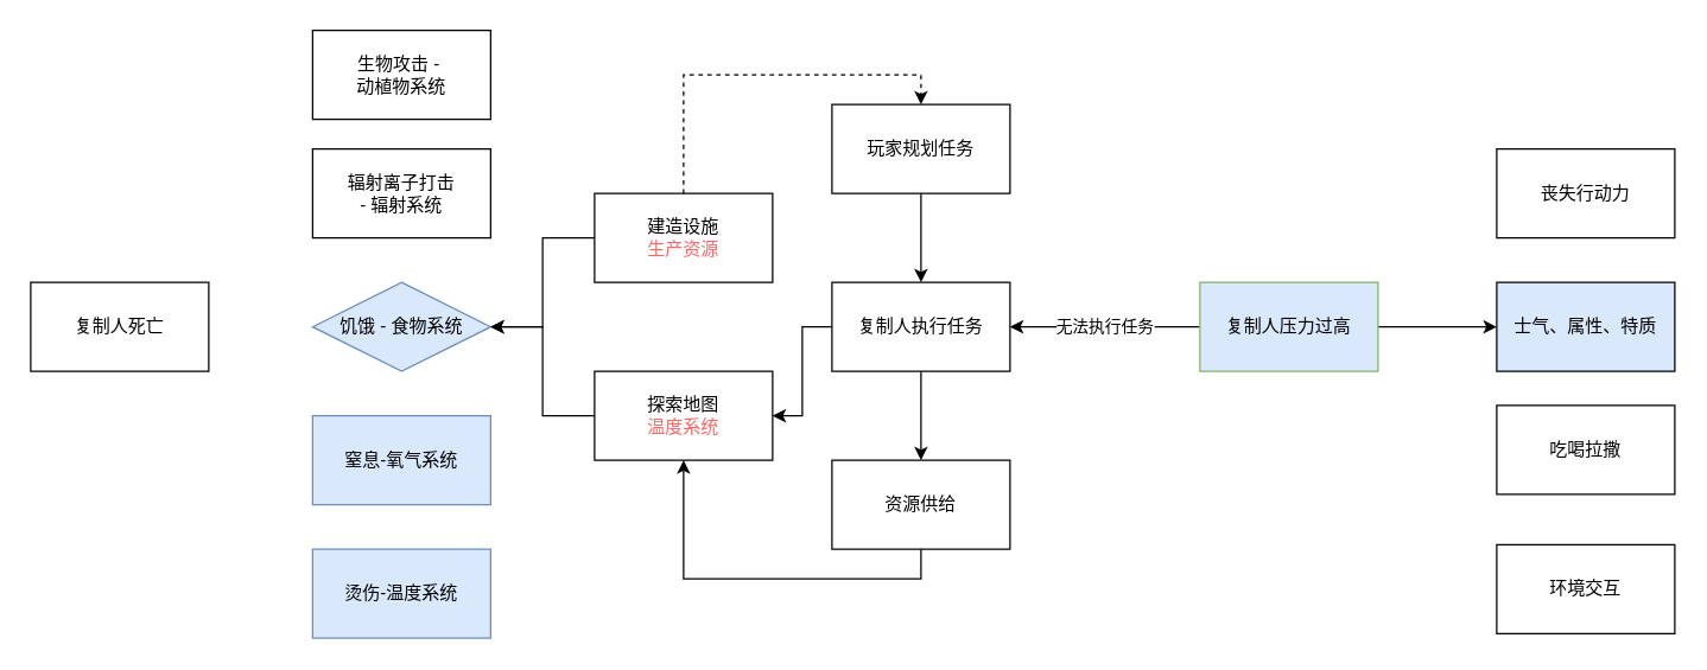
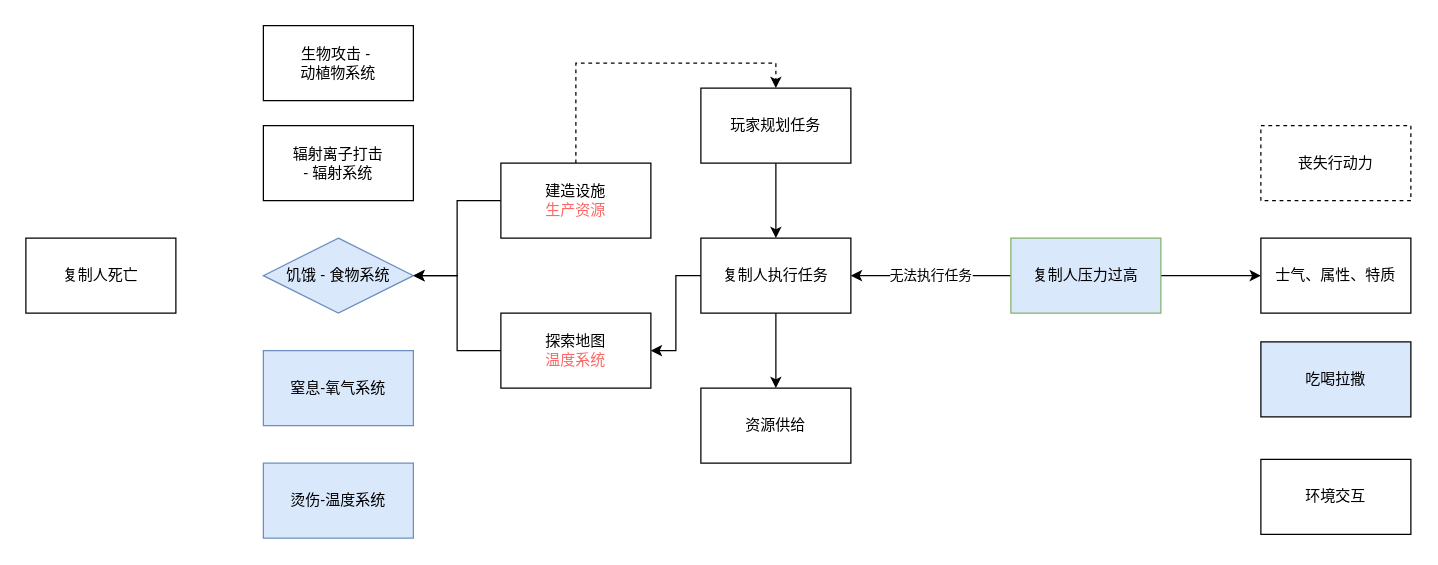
- <mxCell id="24" value="丧失行动力" style="rounded=0;whiteSpace=wrap;html=1;" vertex="1" parent="1"><mxGeometry x="1008" y="100" width="120" height="60" as="geometry" /></mxCell>
+ <mxCell id="24" value="丧失行动力" style="rounded=0;whiteSpace=wrap;html=1;dashed=1;" vertex="1" parent="1"><mxGeometry x="1008" y="100" width="120" height="60" as="geometry" /></mxCell>
- <mxCell id="23" value="士气、属性、特质" style="rounded=0;whiteSpace=wrap;html=1;fillColor=#dae8fc;" vertex="1" parent="1"><mxGeometry x="1008" y="190" width="120" height="60" as="geometry" /></mxCell>
+ <mxCell id="23" value="士气、属性、特质" style="rounded=0;whiteSpace=wrap;html=1;" vertex="1" parent="1"><mxGeometry x="1008" y="190" width="120" height="60" as="geometry" /></mxCell>
- <mxCell id="25" value="吃喝拉撒" style="rounded=0;whiteSpace=wrap;html=1;" vertex="1" parent="1"><mxGeometry x="1008" y="273" width="120" height="60" as="geometry" /></mxCell>
+ <mxCell id="25" value="吃喝拉撒" style="rounded=0;whiteSpace=wrap;html=1;fillColor=#dae8fc;" vertex="1" parent="1"><mxGeometry x="1008" y="273" width="120" height="60" as="geometry" /></mxCell>
- <mxCell id="14" style="edgeStyle=orthogonalEdgeStyle;rounded=0;orthogonalLoop=1;jettySize=auto;html=1;exitX=0.5;exitY=1;exitDx=0;exitDy=0;entryX=0.5;entryY=1;entryDx=0;entryDy=0;" parent="1" source="15" target="8" edge="1"><mxGeometry relative="1" as="geometry" /></mxCell>
